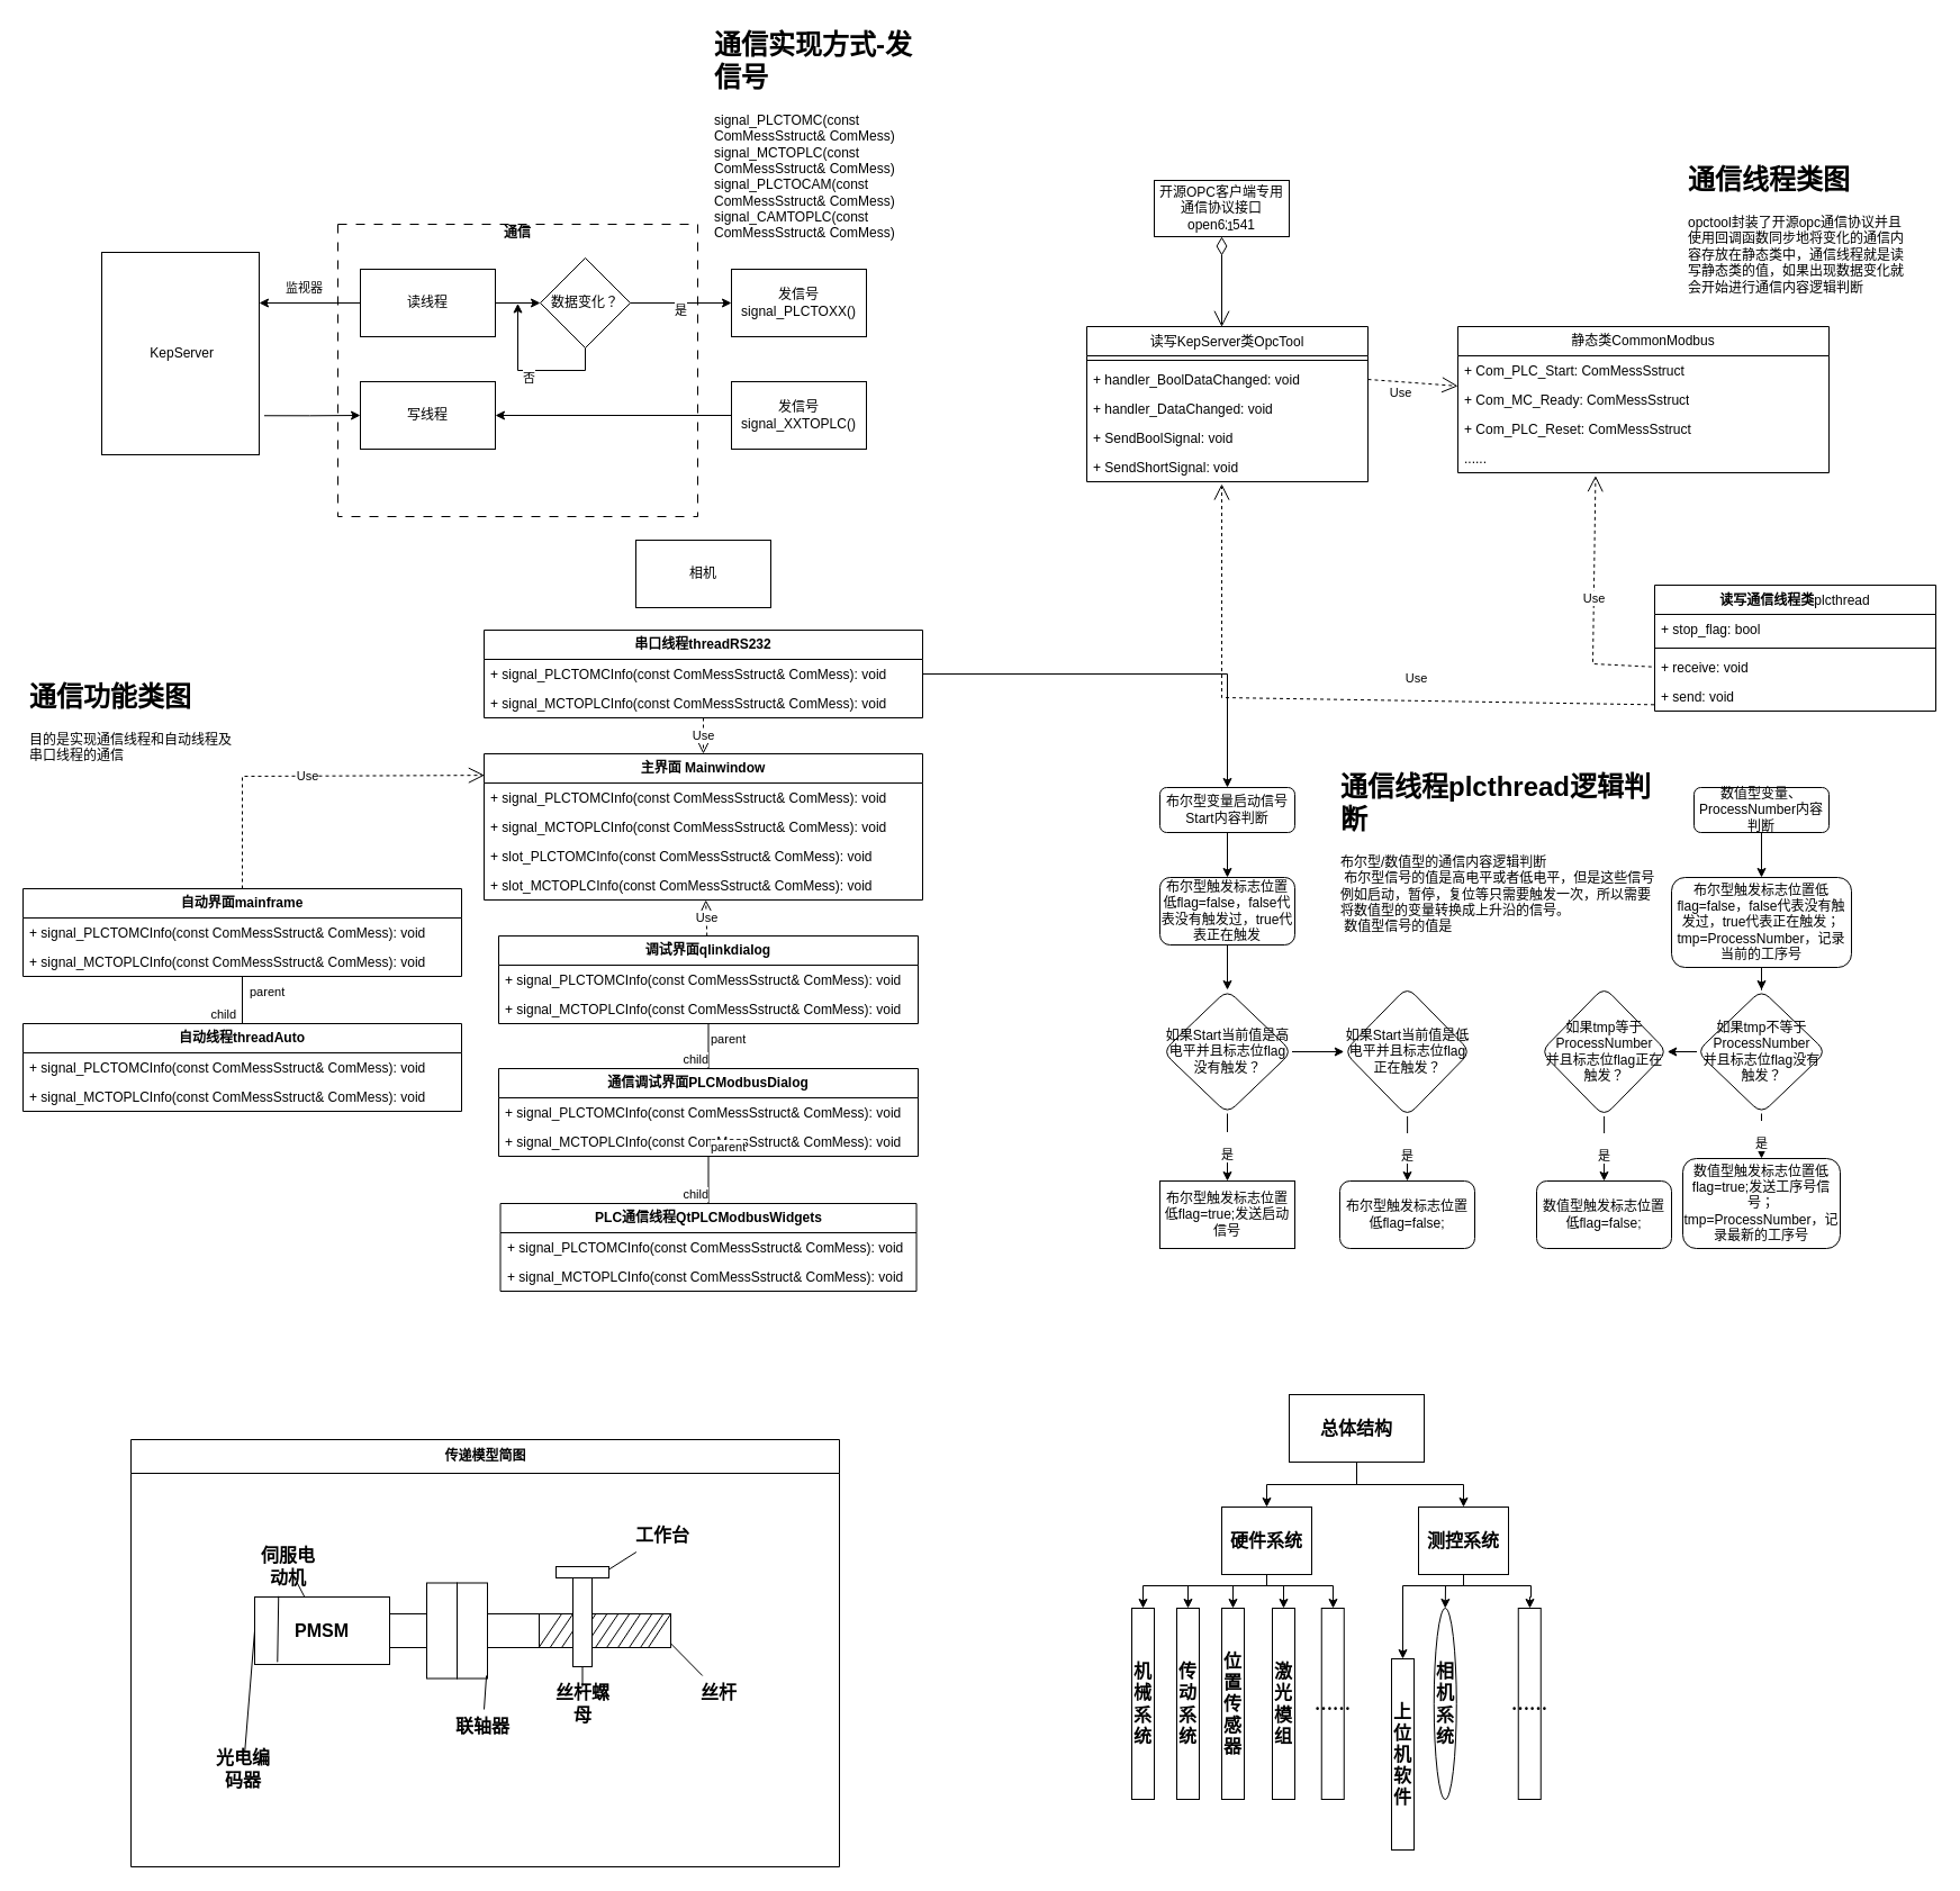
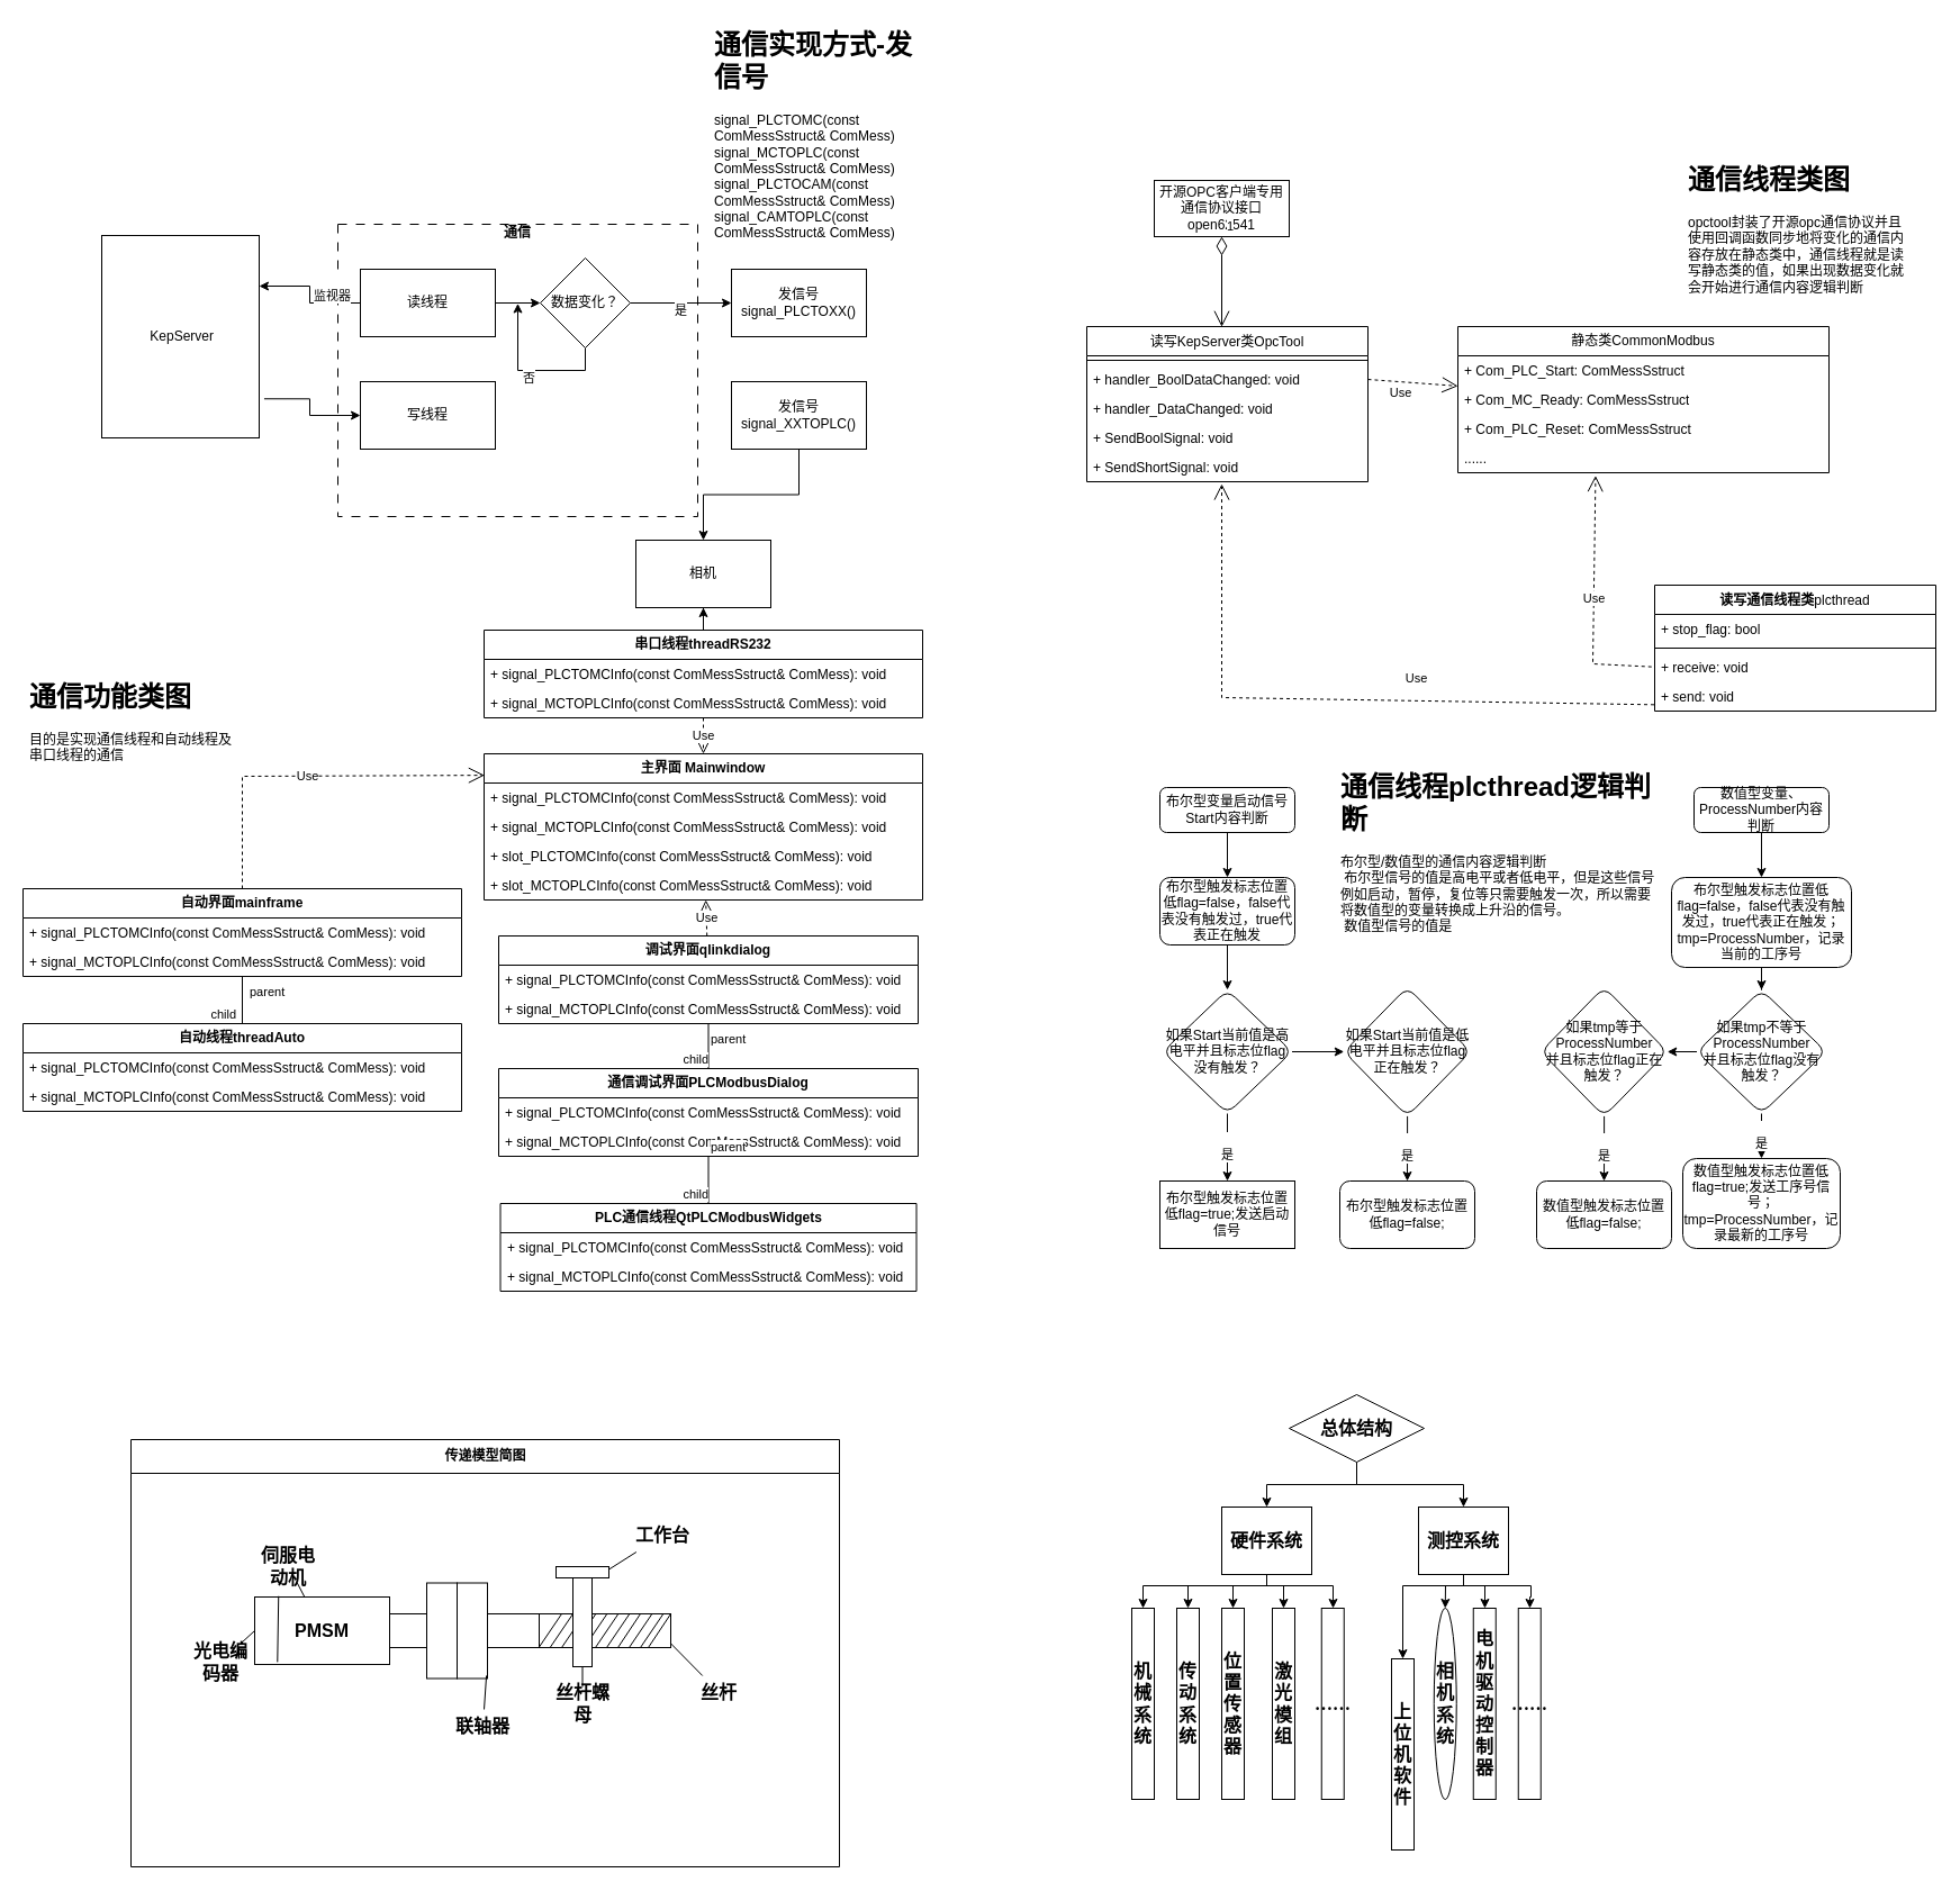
- <mxCell id="37" value="&lt;span style=&quot;white-space: pre;&quot;&gt; &lt;/span&gt;KepServer" style="rounded=0;whiteSpace=wrap;html=1;points=[[0,0,0,0,0],[0,0.25,0,0,0],[0,0.5,0,0,0],[0,0.75,0,0,0],[0,1,0,0,0],[0.25,0,0,0,0],[0.25,1,0,0,0],[0.5,0,0,0,0],[0.5,1,0,0,0],[0.75,0,0,0,0],[0.75,1,0,0,0],[1,0,0,0,0],[1,0.25,0,0,0],[1,0.5,0,0,0],[1,0.75,0,0,0],[1,1,0,0,0]];" parent="1" vertex="1"><mxGeometry x="90" y="224" width="140" height="180" as="geometry" /></mxCell>
+ <mxCell id="37" value="&lt;span style=&quot;white-space: pre;&quot;&gt; &lt;/span&gt;KepServer" style="rounded=0;whiteSpace=wrap;html=1;points=[[0,0,0,0,0],[0,0.25,0,0,0],[0,0.5,0,0,0],[0,0.75,0,0,0],[0,1,0,0,0],[0.25,0,0,0,0],[0.25,1,0,0,0],[0.5,0,0,0,0],[0.5,1,0,0,0],[0.75,0,0,0,0],[0.75,1,0,0,0],[1,0,0,0,0],[1,0.25,0,0,0],[1,0.5,0,0,0],[1,0.75,0,0,0],[1,1,0,0,0]];" parent="1" vertex="1"><mxGeometry x="90" y="209" width="140" height="180" as="geometry" /></mxCell>
- <mxCell id="47" style="edgeStyle=orthogonalEdgeStyle;rounded=0;orthogonalLoop=1;jettySize=auto;html=1;entryX=1;entryY=0.5;entryDx=0;entryDy=0;" parent="1" source="48" target="41" edge="1"><mxGeometry relative="1" as="geometry" /></mxCell>
+ <mxCell id="47" style="edgeStyle=orthogonalEdgeStyle;rounded=0;orthogonalLoop=1;jettySize=auto;html=1;" parent="1" source="48" target="79" edge="1"><mxGeometry relative="1" as="geometry" /></mxCell>
- <mxCell id="75" style="edgeStyle=orthogonalEdgeStyle;rounded=0;orthogonalLoop=1;jettySize=auto;html=1;" parent="1" source="76" target="89" edge="1"><mxGeometry relative="1" as="geometry" /></mxCell>
+ <mxCell id="75" style="edgeStyle=orthogonalEdgeStyle;rounded=0;orthogonalLoop=1;jettySize=auto;html=1;entryX=0.5;entryY=1;entryDx=0;entryDy=0;" parent="1" source="76" target="79" edge="1"><mxGeometry relative="1" as="geometry" /></mxCell>
- <mxCell id="135" value="总体结构" style="rounded=0;whiteSpace=wrap;html=1;fontSize=16;fontStyle=1;fontFamily=Times New Roman;" vertex="1" parent="1"><mxGeometry x="1146" y="1240" width="120" height="60" as="geometry" /></mxCell>
+ <mxCell id="135" value="总体结构" style="rhombus;whiteSpace=wrap;html=1;fontSize=16;fontStyle=1;fontFamily=Times New Roman;" vertex="1" parent="1"><mxGeometry x="1146" y="1240" width="120" height="60" as="geometry" /></mxCell>
+ <mxCell id="144" style="edgeStyle=orthogonalEdgeStyle;rounded=0;orthogonalLoop=1;jettySize=auto;html=1;fontSize=16;fontStyle=1;fontFamily=Times New Roman;" edge="1" parent="1" source="146" target="154"><mxGeometry relative="1" as="geometry"><Array as="points"><mxPoint x="1301" y="1410" /><mxPoint x="1320" y="1410" /></Array></mxGeometry></mxCell>
+ <mxCell id="154" value="电机驱动控制器" style="rounded=0;whiteSpace=wrap;html=1;fontSize=16;fontStyle=1;fontFamily=Times New Roman;" vertex="1" parent="1"><mxGeometry x="1309.75" y="1430" width="20" height="170" as="geometry" /></mxCell>
- <mxCell id="7" value="光电编码器" style="text;html=1;strokeColor=none;fillColor=none;align=center;verticalAlign=middle;whiteSpace=wrap;rounded=0;fontSize=16;fontStyle=1" parent="2" vertex="1"><mxGeometry x="70" y="277.5" width="60" height="30" as="geometry" /></mxCell>
+ <mxCell id="7" value="光电编码器" style="text;html=1;strokeColor=none;fillColor=none;align=center;verticalAlign=middle;whiteSpace=wrap;rounded=0;fontSize=16;fontStyle=1" parent="2" vertex="1"><mxGeometry x="50" y="182.5" width="60" height="30" as="geometry" /></mxCell>
